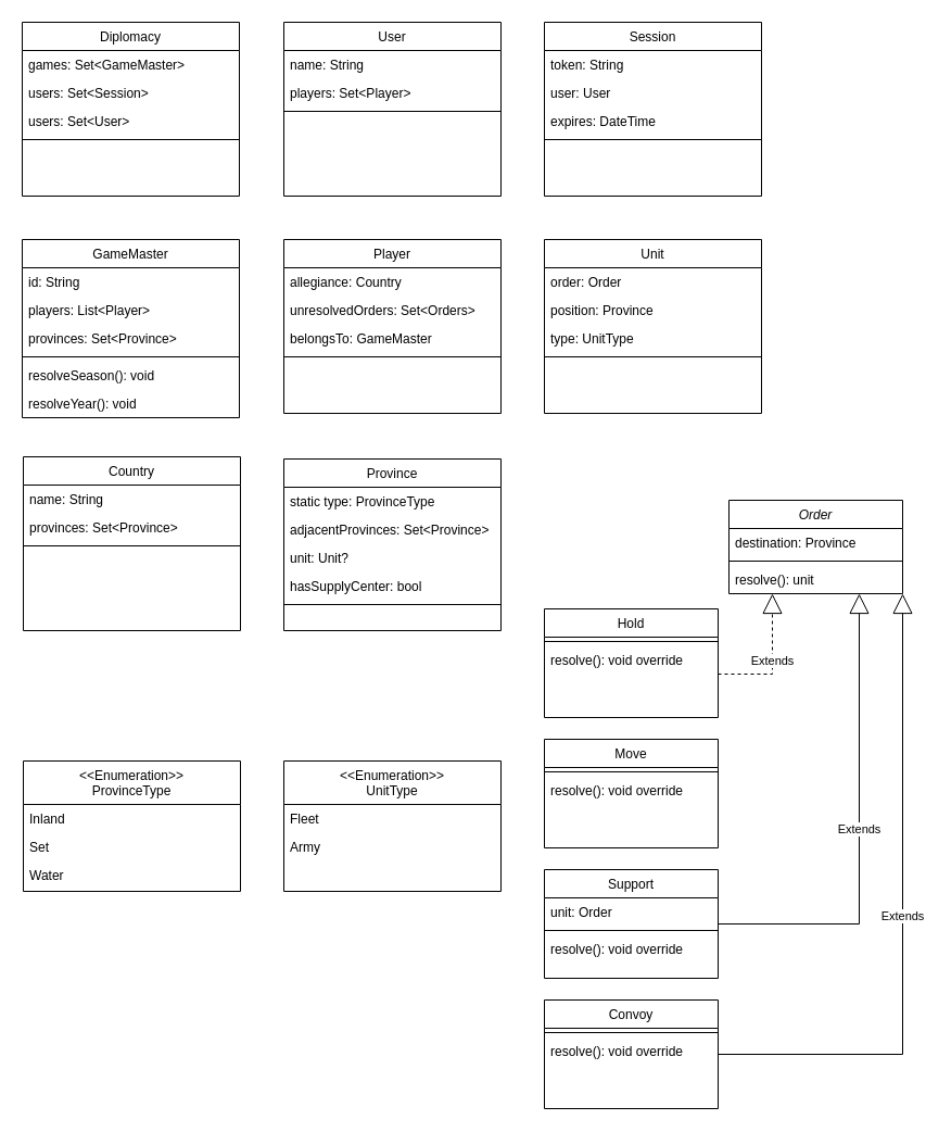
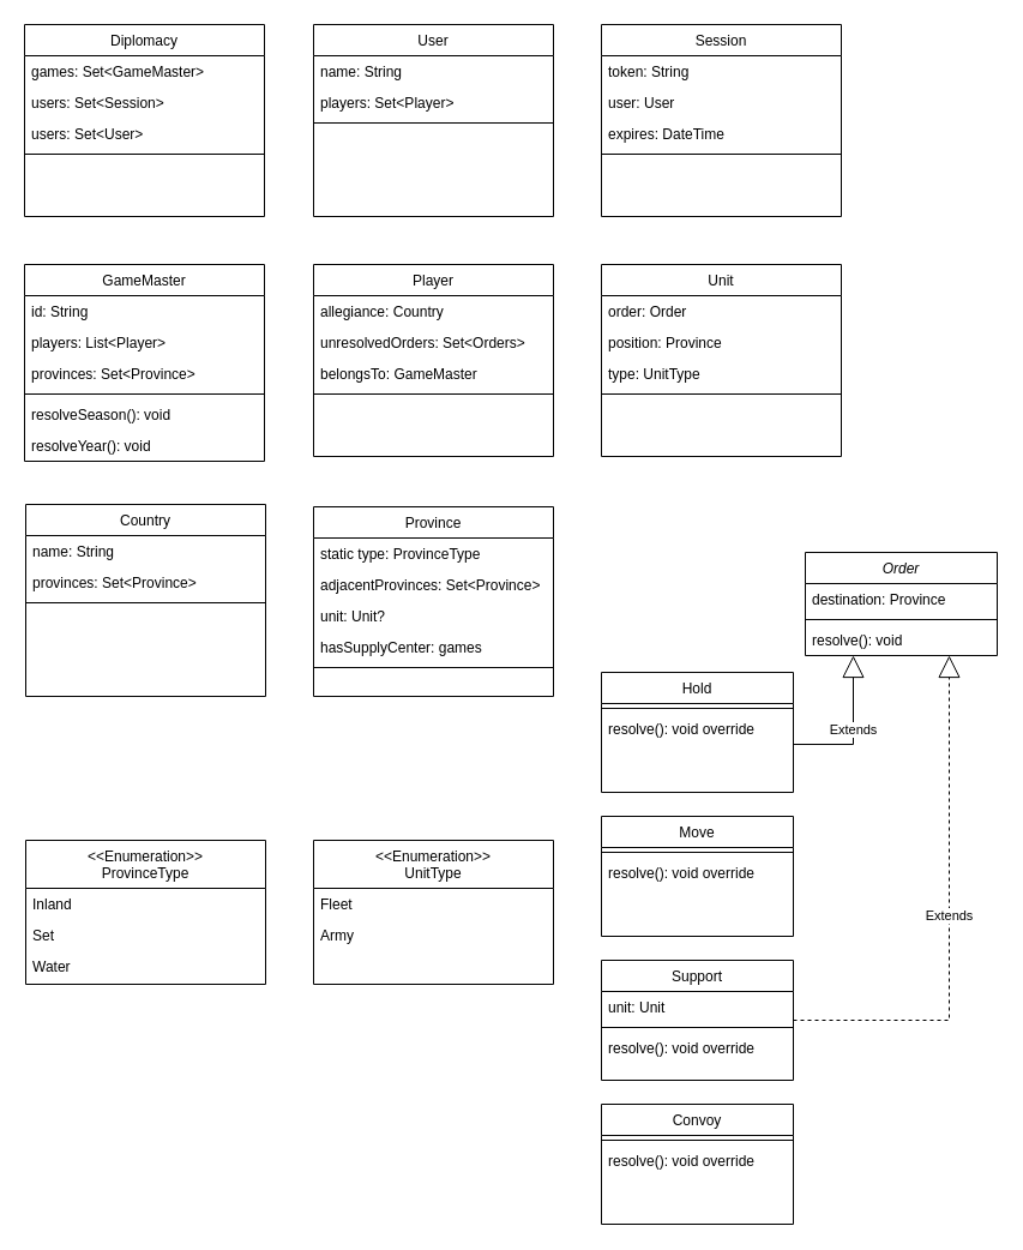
- <mxCell id="24" value="resolve(): unit" style="text;align=left;verticalAlign=top;spacingLeft=4;spacingRight=4;overflow=hidden;rotatable=0;points=[[0,0.5],[1,0.5]];portConstraint=eastwest;" parent="21" vertex="1"><mxGeometry y="60" width="160" height="26" as="geometry" /></mxCell>
+ <mxCell id="24" value="resolve(): void" style="text;align=left;verticalAlign=top;spacingLeft=4;spacingRight=4;overflow=hidden;rotatable=0;points=[[0,0.5],[1,0.5]];portConstraint=eastwest;" parent="21" vertex="1"><mxGeometry y="60" width="160" height="26" as="geometry" /></mxCell>
- <mxCell id="11" value="hasSupplyCenter: bool" style="text;align=left;verticalAlign=top;spacingLeft=4;spacingRight=4;overflow=hidden;rotatable=0;points=[[0,0.5],[1,0.5]];portConstraint=eastwest;" parent="7" vertex="1"><mxGeometry y="104" width="200" height="26" as="geometry" /></mxCell>
+ <mxCell id="11" value="hasSupplyCenter: games" style="text;align=left;verticalAlign=top;spacingLeft=4;spacingRight=4;overflow=hidden;rotatable=0;points=[[0,0.5],[1,0.5]];portConstraint=eastwest;" parent="7" vertex="1"><mxGeometry y="104" width="200" height="26" as="geometry" /></mxCell>
- <mxCell id="40" value="Extends" style="endArrow=block;endSize=16;endFill=0;html=1;rounded=0;edgeStyle=orthogonalEdgeStyle;entryX=0.25;entryY=1;entryDx=0;entryDy=0;dashed=1;" parent="1" source="37" target="21" edge="1"><mxGeometry width="160" relative="1" as="geometry"><mxPoint x="1101" y="1310" as="sourcePoint" /><mxPoint x="741" y="880" as="targetPoint" /><Array as="points"><mxPoint x="711" y="620" /></Array></mxGeometry></mxCell>
+ <mxCell id="40" value="Extends" style="endArrow=block;endSize=16;endFill=0;html=1;rounded=0;edgeStyle=orthogonalEdgeStyle;entryX=0.25;entryY=1;entryDx=0;entryDy=0;" parent="1" source="37" target="21" edge="1"><mxGeometry width="160" relative="1" as="geometry"><mxPoint x="1101" y="1310" as="sourcePoint" /><mxPoint x="741" y="880" as="targetPoint" /><Array as="points"><mxPoint x="711" y="620" /></Array></mxGeometry></mxCell>
- <mxCell id="45" value="unit: Order" style="text;align=left;verticalAlign=top;spacingLeft=4;spacingRight=4;overflow=hidden;rotatable=0;points=[[0,0.5],[1,0.5]];portConstraint=eastwest;" parent="44" vertex="1"><mxGeometry y="26" width="160" height="26" as="geometry" /></mxCell>
+ <mxCell id="45" value="unit: Unit" style="text;align=left;verticalAlign=top;spacingLeft=4;spacingRight=4;overflow=hidden;rotatable=0;points=[[0,0.5],[1,0.5]];portConstraint=eastwest;" parent="44" vertex="1"><mxGeometry y="26" width="160" height="26" as="geometry" /></mxCell>
- <mxCell id="51" value="Extends" style="endArrow=block;endSize=16;endFill=0;html=1;rounded=0;edgeStyle=orthogonalEdgeStyle;entryX=0.75;entryY=1;entryDx=0;entryDy=0;exitX=1;exitY=0.5;exitDx=0;exitDy=0;" parent="1" source="44" target="21" edge="1"><mxGeometry width="160" relative="1" as="geometry"><mxPoint x="671" y="763" as="sourcePoint" /><mxPoint x="761" y="556" as="targetPoint" /><Array as="points"><mxPoint x="791" y="850" /></Array></mxGeometry></mxCell>
+ <mxCell id="51" value="Extends" style="endArrow=block;endSize=16;endFill=0;html=1;rounded=0;edgeStyle=orthogonalEdgeStyle;entryX=0.75;entryY=1;entryDx=0;entryDy=0;exitX=1;exitY=0.5;exitDx=0;exitDy=0;dashed=1;" parent="1" source="44" target="21" edge="1"><mxGeometry width="160" relative="1" as="geometry"><mxPoint x="671" y="763" as="sourcePoint" /><mxPoint x="761" y="556" as="targetPoint" /><Array as="points"><mxPoint x="791" y="850" /></Array></mxGeometry></mxCell>
- <mxCell id="52" value="Extends" style="endArrow=block;endSize=16;endFill=0;html=1;rounded=0;edgeStyle=orthogonalEdgeStyle;entryX=1;entryY=1;entryDx=0;entryDy=0;exitX=1;exitY=0.5;exitDx=0;exitDy=0;" parent="1" source="48" target="21" edge="1"><mxGeometry width="160" relative="1" as="geometry"><mxPoint x="671" y="863" as="sourcePoint" /><mxPoint x="801" y="556" as="targetPoint" /><Array as="points"><mxPoint x="831" y="970" /></Array></mxGeometry></mxCell>
